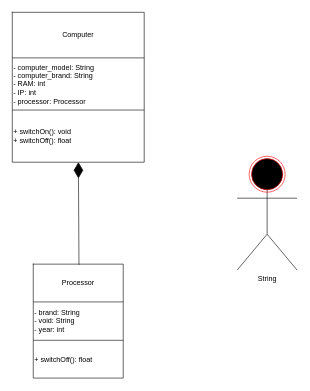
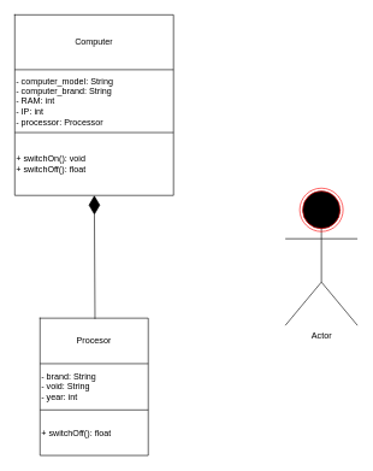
- <mxCell id="17" value="String" style="shape=umlActor;verticalLabelPosition=bottom;verticalAlign=top;html=1;" vertex="1" parent="1"><mxGeometry x="395" y="270" width="100" height="180" as="geometry" /></mxCell>
+ <mxCell id="17" value="Actor" style="shape=umlActor;verticalLabelPosition=bottom;verticalAlign=top;html=1;" vertex="1" parent="1"><mxGeometry x="395" y="270" width="100" height="180" as="geometry" /></mxCell>
- <mxCell id="11" value="Processor" style="shape=partialRectangle;html=1;whiteSpace=wrap;connectable=0;overflow=hidden;fillColor=none;top=0;left=0;bottom=0;right=0;pointerEvents=1;" vertex="1" parent="10"><mxGeometry width="150" height="63" as="geometry"><mxRectangle width="150" height="63" as="alternateBounds" /></mxGeometry></mxCell>
+ <mxCell id="11" value="Procesor" style="shape=partialRectangle;html=1;whiteSpace=wrap;connectable=0;overflow=hidden;fillColor=none;top=0;left=0;bottom=0;right=0;pointerEvents=1;" vertex="1" parent="10"><mxGeometry width="150" height="63" as="geometry"><mxRectangle width="150" height="63" as="alternateBounds" /></mxGeometry></mxCell>
